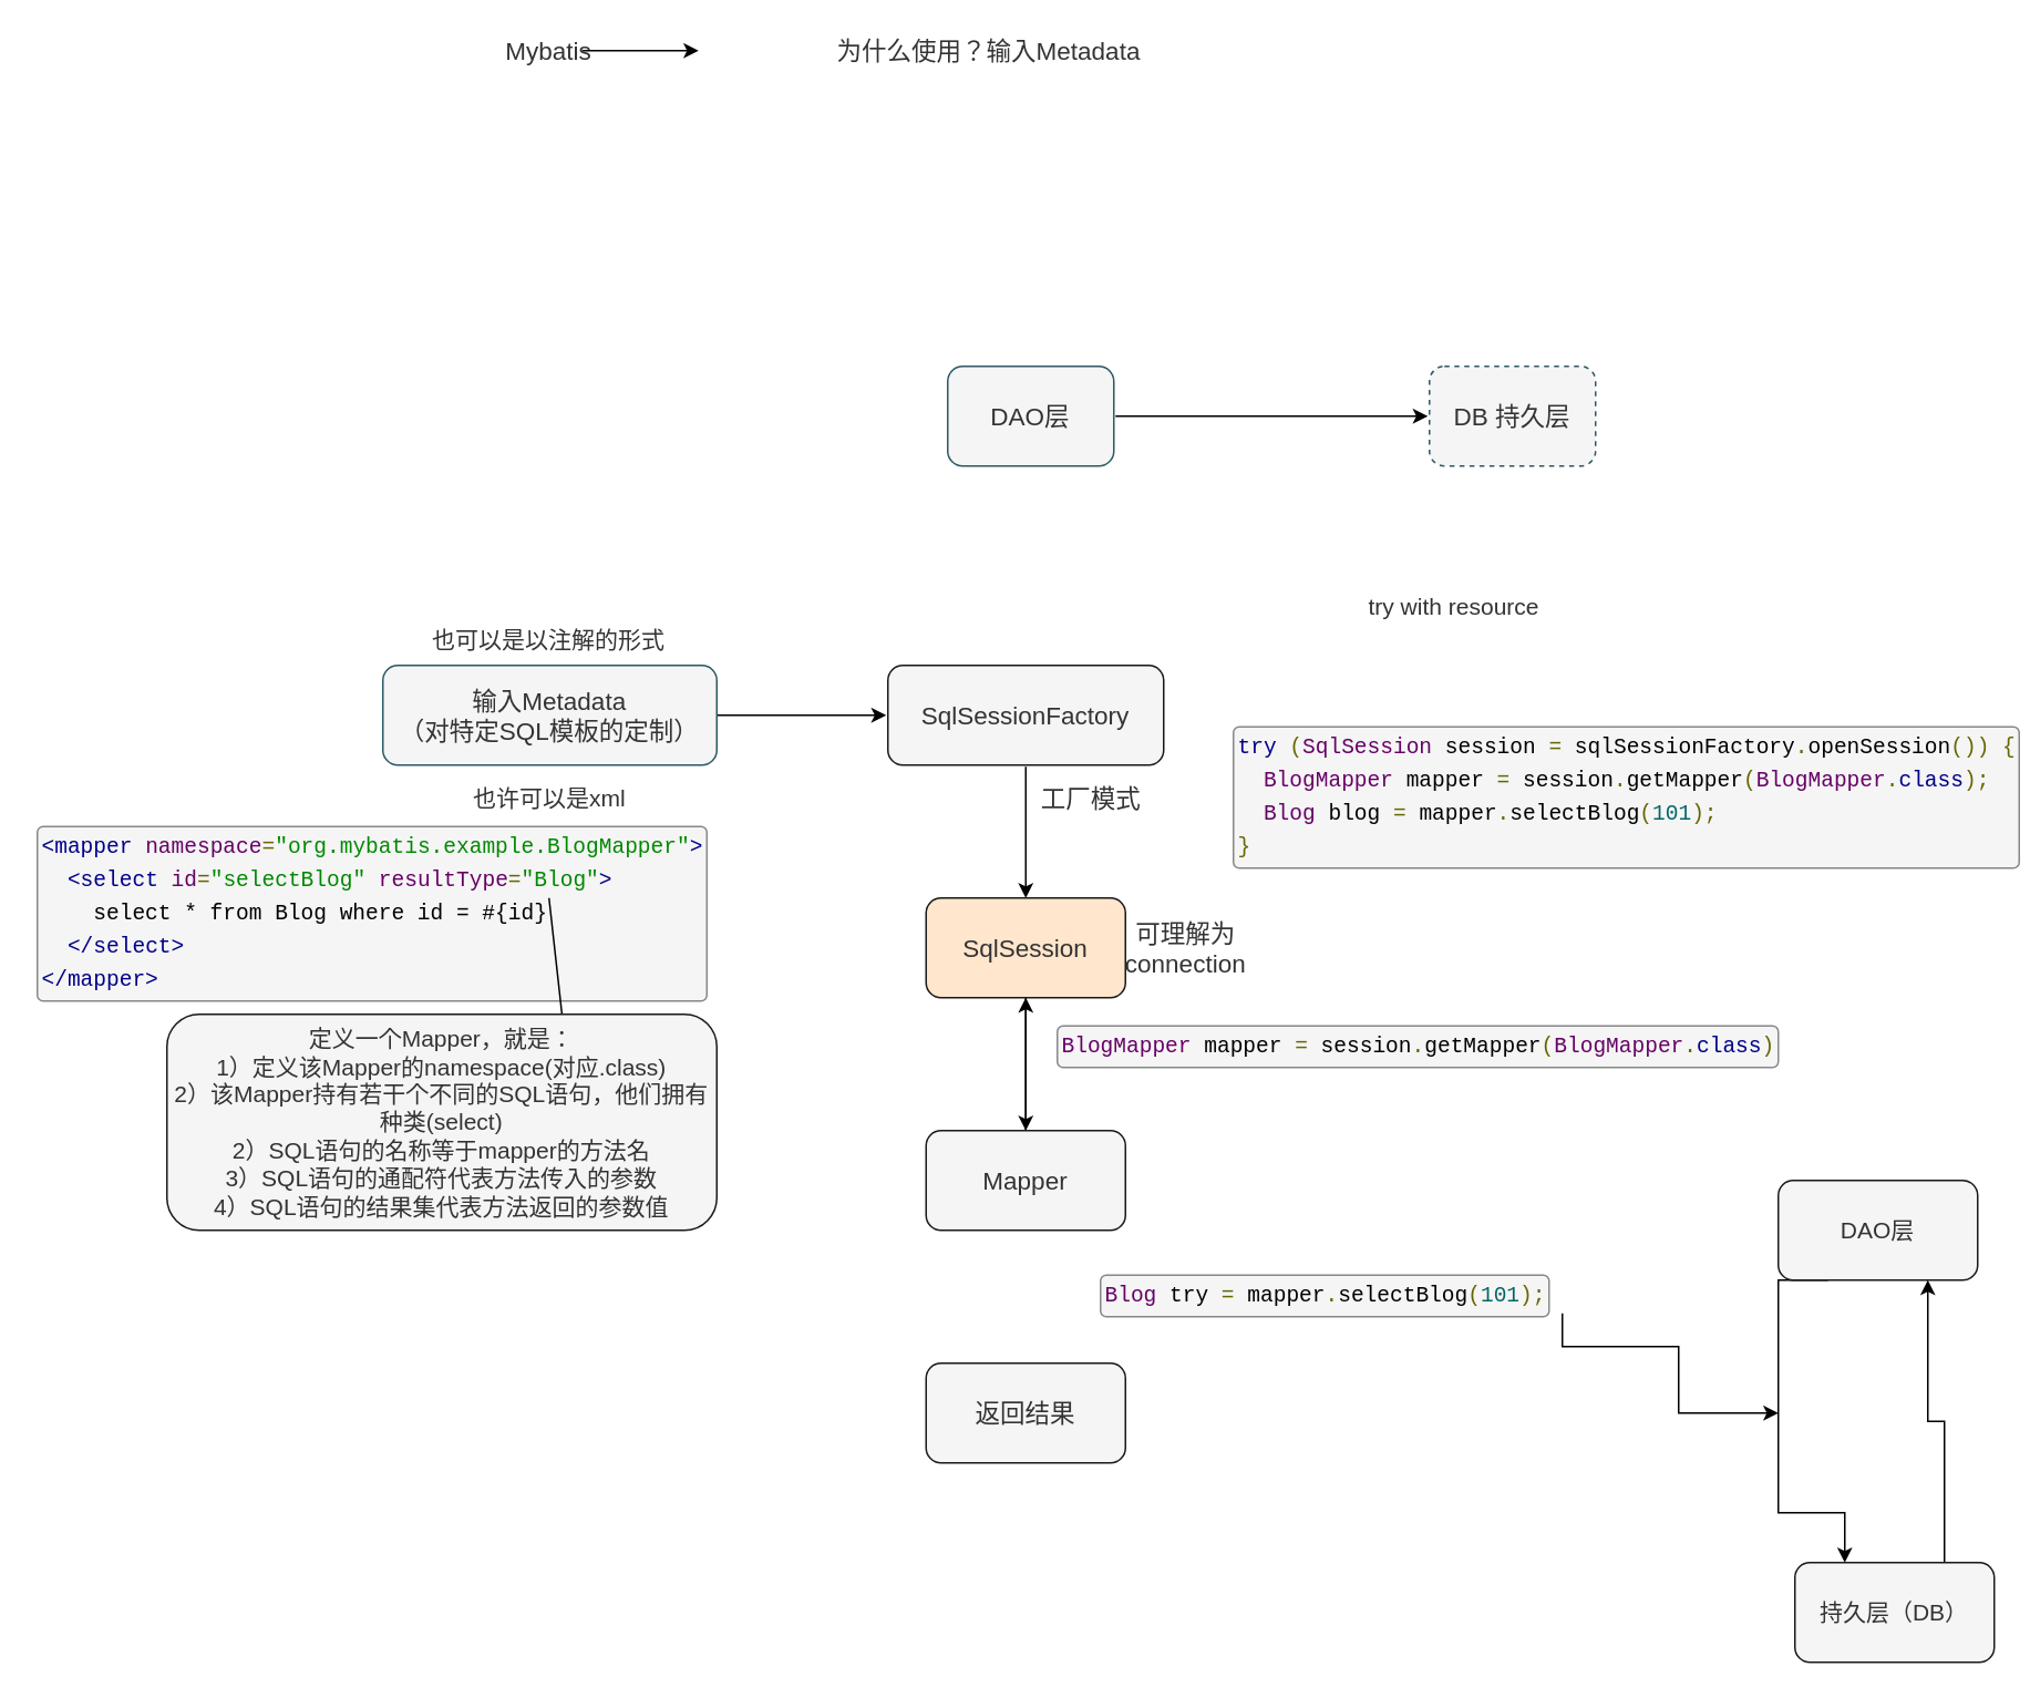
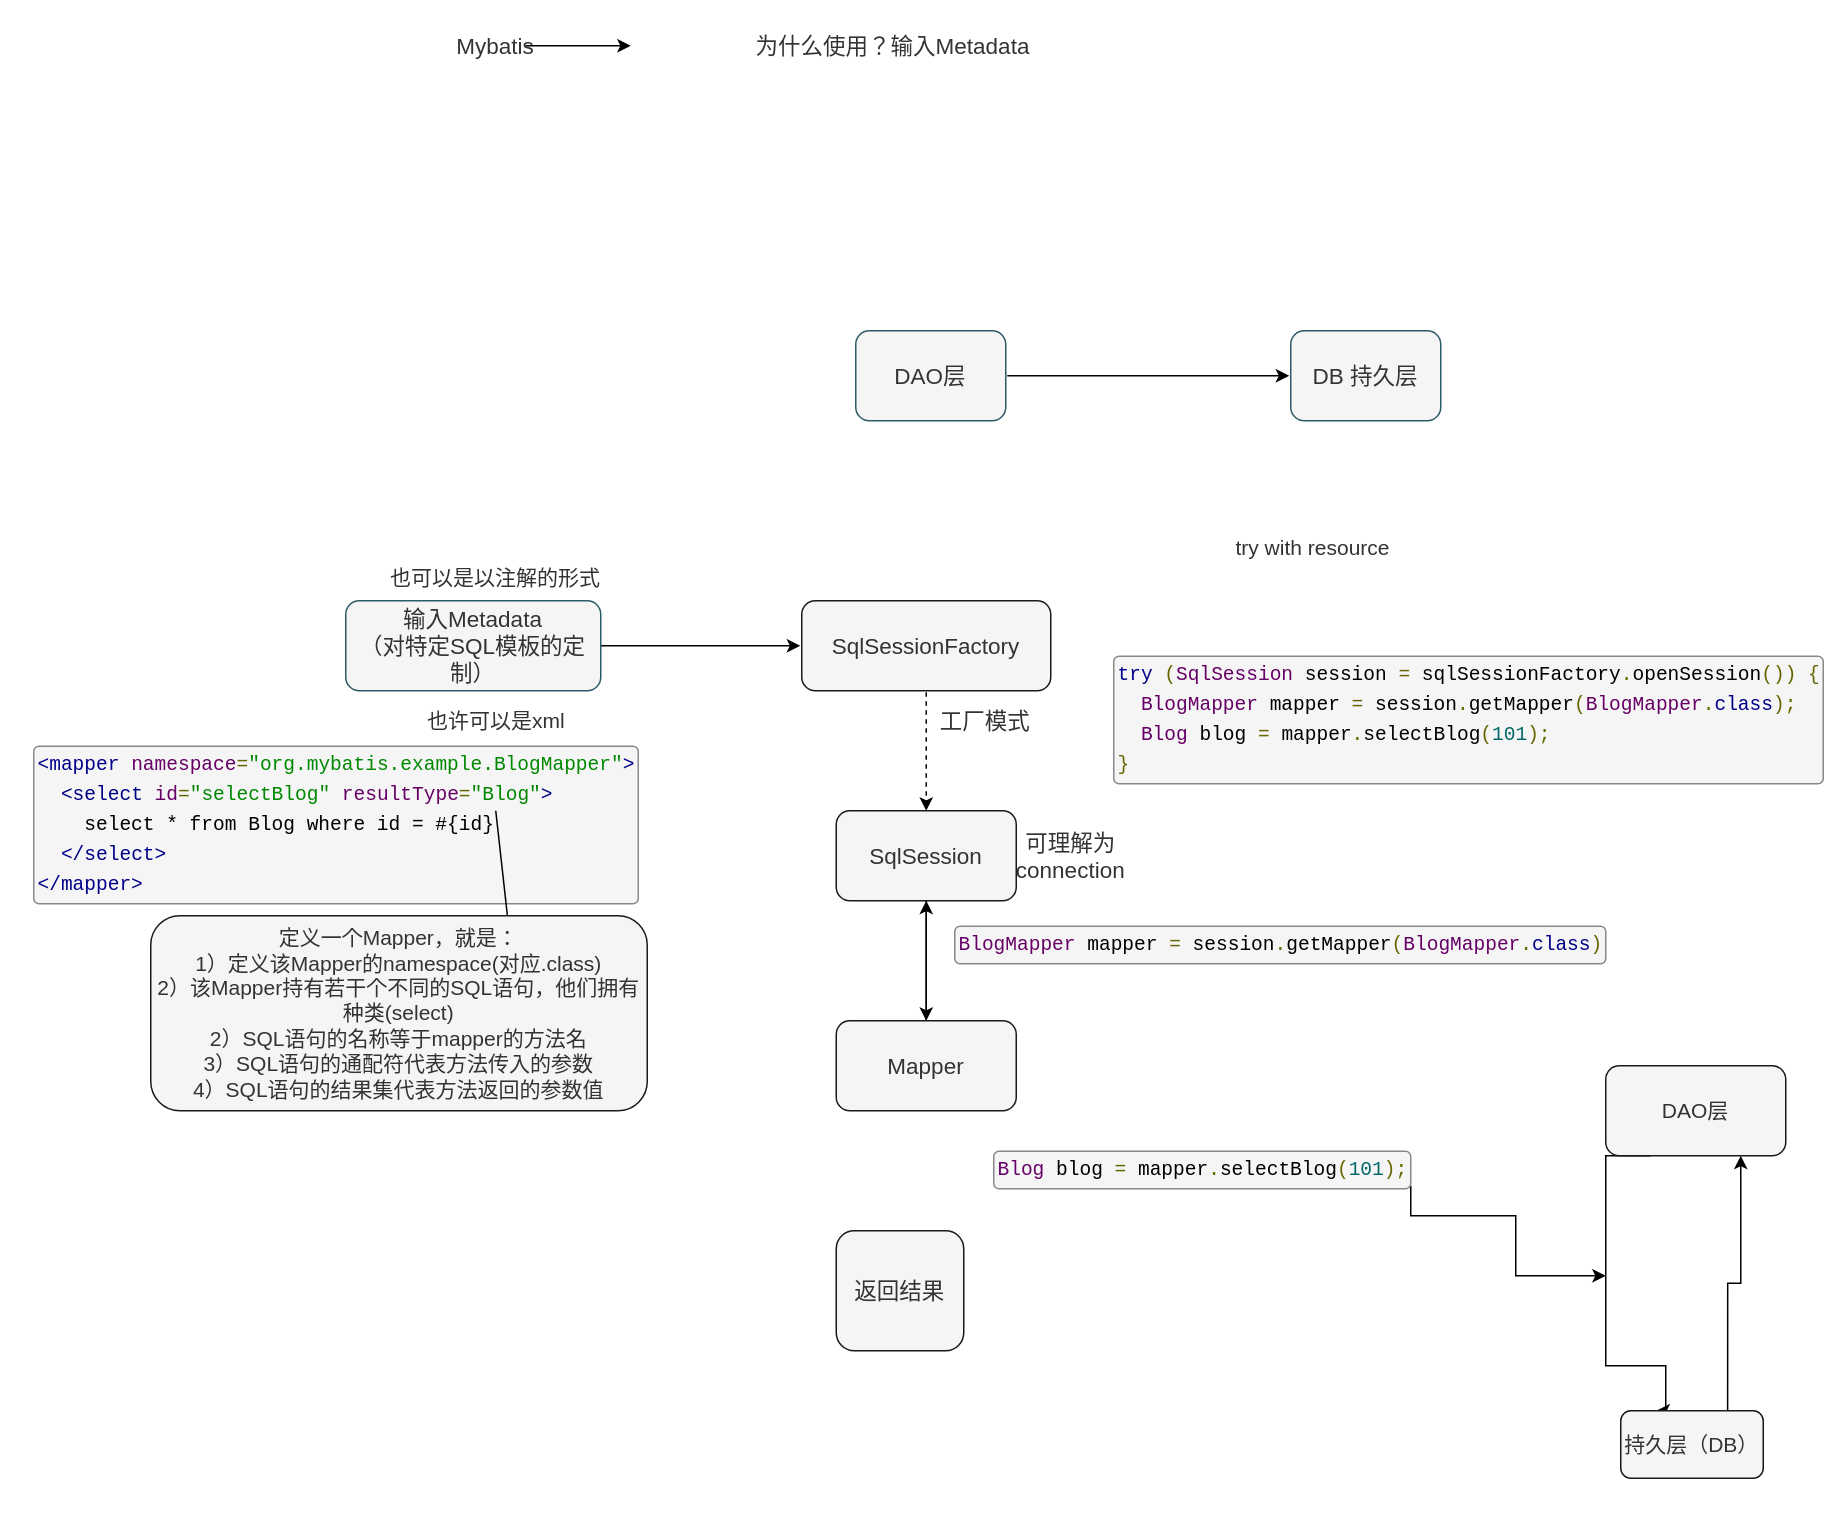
- <mxCell id="4" value="DB 持久层" style="rounded=1;whiteSpace=wrap;html=1;fillColor=#f5f5f5;fontSize=15;shadow=0;glass=0;sketch=0;fontColor=#333333;strokeWidth=1;perimeterSpacing=1;strokeColor=#2C5A66;dashed=1;" parent="1" vertex="1"><mxGeometry x="860" y="220" width="100" height="60" as="geometry" /></mxCell>
+ <mxCell id="4" value="DB 持久层" style="rounded=1;whiteSpace=wrap;html=1;fillColor=#f5f5f5;fontSize=15;shadow=0;glass=0;sketch=0;fontColor=#333333;strokeWidth=1;perimeterSpacing=1;strokeColor=#2C5A66;" parent="1" vertex="1"><mxGeometry x="860" y="220" width="100" height="60" as="geometry" /></mxCell>
- <mxCell id="11" value="输入Metadata&lt;br&gt;（对特定SQL模板的定制）" style="whiteSpace=wrap;html=1;rounded=1;shadow=0;fontSize=15;fontColor=#333333;strokeColor=#2C5A66;strokeWidth=1;fillColor=#f5f5f5;glass=0;sketch=0;" parent="1" vertex="1"><mxGeometry x="230" y="400" width="201" height="60" as="geometry" /></mxCell>
+ <mxCell id="11" value="输入Metadata&lt;br&gt;（对特定SQL模板的定制）" style="whiteSpace=wrap;html=1;rounded=1;shadow=0;fontSize=15;fontColor=#333333;strokeColor=#2C5A66;strokeWidth=1;fillColor=#f5f5f5;glass=0;sketch=0;" parent="1" vertex="1"><mxGeometry x="230" y="400" width="170" height="60" as="geometry" /></mxCell>
- <mxCell id="8" value="" style="edgeStyle=orthogonalEdgeStyle;rounded=0;orthogonalLoop=1;jettySize=auto;html=1;fontSize=15;fontColor=#333333;" parent="1" source="9" target="13" edge="1"><mxGeometry relative="1" as="geometry" /></mxCell>
+ <mxCell id="8" value="" style="edgeStyle=orthogonalEdgeStyle;rounded=0;orthogonalLoop=1;jettySize=auto;html=1;fontSize=15;fontColor=#333333;dashed=1;" parent="1" source="9" target="13" edge="1"><mxGeometry relative="1" as="geometry" /></mxCell>
- <mxCell id="13" value="SqlSession" style="whiteSpace=wrap;html=1;rounded=1;shadow=0;fontSize=15;fontColor=#333333;strokeColor=#1A1A1A;strokeWidth=1;fillColor=#ffe6cc;glass=0;sketch=0;" parent="1" vertex="1"><mxGeometry x="557" y="540" width="120" height="60" as="geometry" /></mxCell>
+ <mxCell id="13" value="SqlSession" style="whiteSpace=wrap;html=1;rounded=1;shadow=0;fontSize=15;fontColor=#333333;strokeColor=#1A1A1A;strokeWidth=1;fillColor=#f5f5f5;glass=0;sketch=0;" parent="1" vertex="1"><mxGeometry x="557" y="540" width="120" height="60" as="geometry" /></mxCell>
- <mxCell id="20" value="&lt;pre class=&quot;prettyprint&quot; style=&quot;padding: 2px; font-family: monaco, menlo, consolas, &amp;quot;courier new&amp;quot;, monospace; font-size: 13px; color: rgb(51, 51, 51); border-radius: 4px; display: block; margin: 0px 0px 20px; line-height: 20px; word-break: break-all; overflow-wrap: break-word; background-color: rgb(245, 245, 245); border: 1px solid rgb(136, 136, 136); font-style: normal; font-weight: 400; letter-spacing: normal; text-indent: 0px; text-transform: none; word-spacing: 0px;&quot;&gt;&lt;span class=&quot;typ&quot; style=&quot;color: rgb(102 , 0 , 102)&quot;&gt;Blog&lt;/span&gt;&lt;span class=&quot;pln&quot; style=&quot;color: rgb(0 , 0 , 0)&quot;&gt; try &lt;/span&gt;&lt;span class=&quot;pun&quot; style=&quot;color: rgb(102 , 102 , 0)&quot;&gt;=&lt;/span&gt;&lt;span class=&quot;pln&quot; style=&quot;color: rgb(0 , 0 , 0)&quot;&gt; mapper&lt;/span&gt;&lt;span class=&quot;pun&quot; style=&quot;color: rgb(102 , 102 , 0)&quot;&gt;.&lt;/span&gt;&lt;span class=&quot;pln&quot; style=&quot;color: rgb(0 , 0 , 0)&quot;&gt;selectBlog&lt;/span&gt;&lt;span class=&quot;pun&quot; style=&quot;color: rgb(102 , 102 , 0)&quot;&gt;(&lt;/span&gt;&lt;span class=&quot;lit&quot; style=&quot;color: rgb(0 , 102 , 102)&quot;&gt;101&lt;/span&gt;&lt;span class=&quot;pun&quot; style=&quot;color: rgb(102 , 102 , 0)&quot;&gt;);&lt;/span&gt;&lt;/pre&gt;" style="text;whiteSpace=wrap;html=1;fontSize=15;fontColor=#333333;" parent="1" vertex="1"><mxGeometry x="660" y="760" width="280" height="60" as="geometry" /></mxCell>
+ <mxCell id="20" value="&lt;pre class=&quot;prettyprint&quot; style=&quot;padding: 2px; font-family: monaco, menlo, consolas, &amp;quot;courier new&amp;quot;, monospace; font-size: 13px; color: rgb(51, 51, 51); border-radius: 4px; display: block; margin: 0px 0px 20px; line-height: 20px; word-break: break-all; overflow-wrap: break-word; background-color: rgb(245, 245, 245); border: 1px solid rgb(136, 136, 136); font-style: normal; font-weight: 400; letter-spacing: normal; text-indent: 0px; text-transform: none; word-spacing: 0px;&quot;&gt;&lt;span class=&quot;typ&quot; style=&quot;color: rgb(102 , 0 , 102)&quot;&gt;Blog&lt;/span&gt;&lt;span class=&quot;pln&quot; style=&quot;color: rgb(0 , 0 , 0)&quot;&gt; blog &lt;/span&gt;&lt;span class=&quot;pun&quot; style=&quot;color: rgb(102 , 102 , 0)&quot;&gt;=&lt;/span&gt;&lt;span class=&quot;pln&quot; style=&quot;color: rgb(0 , 0 , 0)&quot;&gt; mapper&lt;/span&gt;&lt;span class=&quot;pun&quot; style=&quot;color: rgb(102 , 102 , 0)&quot;&gt;.&lt;/span&gt;&lt;span class=&quot;pln&quot; style=&quot;color: rgb(0 , 0 , 0)&quot;&gt;selectBlog&lt;/span&gt;&lt;span class=&quot;pun&quot; style=&quot;color: rgb(102 , 102 , 0)&quot;&gt;(&lt;/span&gt;&lt;span class=&quot;lit&quot; style=&quot;color: rgb(0 , 102 , 102)&quot;&gt;101&lt;/span&gt;&lt;span class=&quot;pun&quot; style=&quot;color: rgb(102 , 102 , 0)&quot;&gt;);&lt;/span&gt;&lt;/pre&gt;" style="text;whiteSpace=wrap;html=1;fontSize=15;fontColor=#333333;" parent="1" vertex="1"><mxGeometry x="660" y="760" width="280" height="60" as="geometry" /></mxCell>
- <mxCell id="21" value="返回结果" style="whiteSpace=wrap;html=1;rounded=1;shadow=0;fontSize=15;fontColor=#333333;strokeColor=#1A1A1A;strokeWidth=1;fillColor=#f5f5f5;glass=0;sketch=0;" parent="1" vertex="1"><mxGeometry x="557" y="820" width="120" height="60" as="geometry" /></mxCell>
+ <mxCell id="21" value="返回结果" style="whiteSpace=wrap;html=1;rounded=1;shadow=0;fontSize=15;fontColor=#333333;strokeColor=#1A1A1A;strokeWidth=1;fillColor=#f5f5f5;glass=0;sketch=0;" parent="1" vertex="1"><mxGeometry x="557" y="820" width="85" height="80" as="geometry" /></mxCell>
- <mxCell id="31" value="持久层（DB）" style="rounded=1;whiteSpace=wrap;html=1;shadow=0;glass=0;sketch=0;strokeColor=#1A1A1A;strokeWidth=1;fillColor=#f5f5f5;fontSize=14;fontColor=#333333;" parent="1" vertex="1"><mxGeometry x="1080" y="940" width="120" height="60" as="geometry" /></mxCell>
+ <mxCell id="31" value="持久层（DB）" style="rounded=1;whiteSpace=wrap;html=1;shadow=0;glass=0;sketch=0;strokeColor=#1A1A1A;strokeWidth=1;fillColor=#f5f5f5;fontSize=14;fontColor=#333333;" parent="1" vertex="1"><mxGeometry x="1080" y="940" width="95" height="45" as="geometry" /></mxCell>
